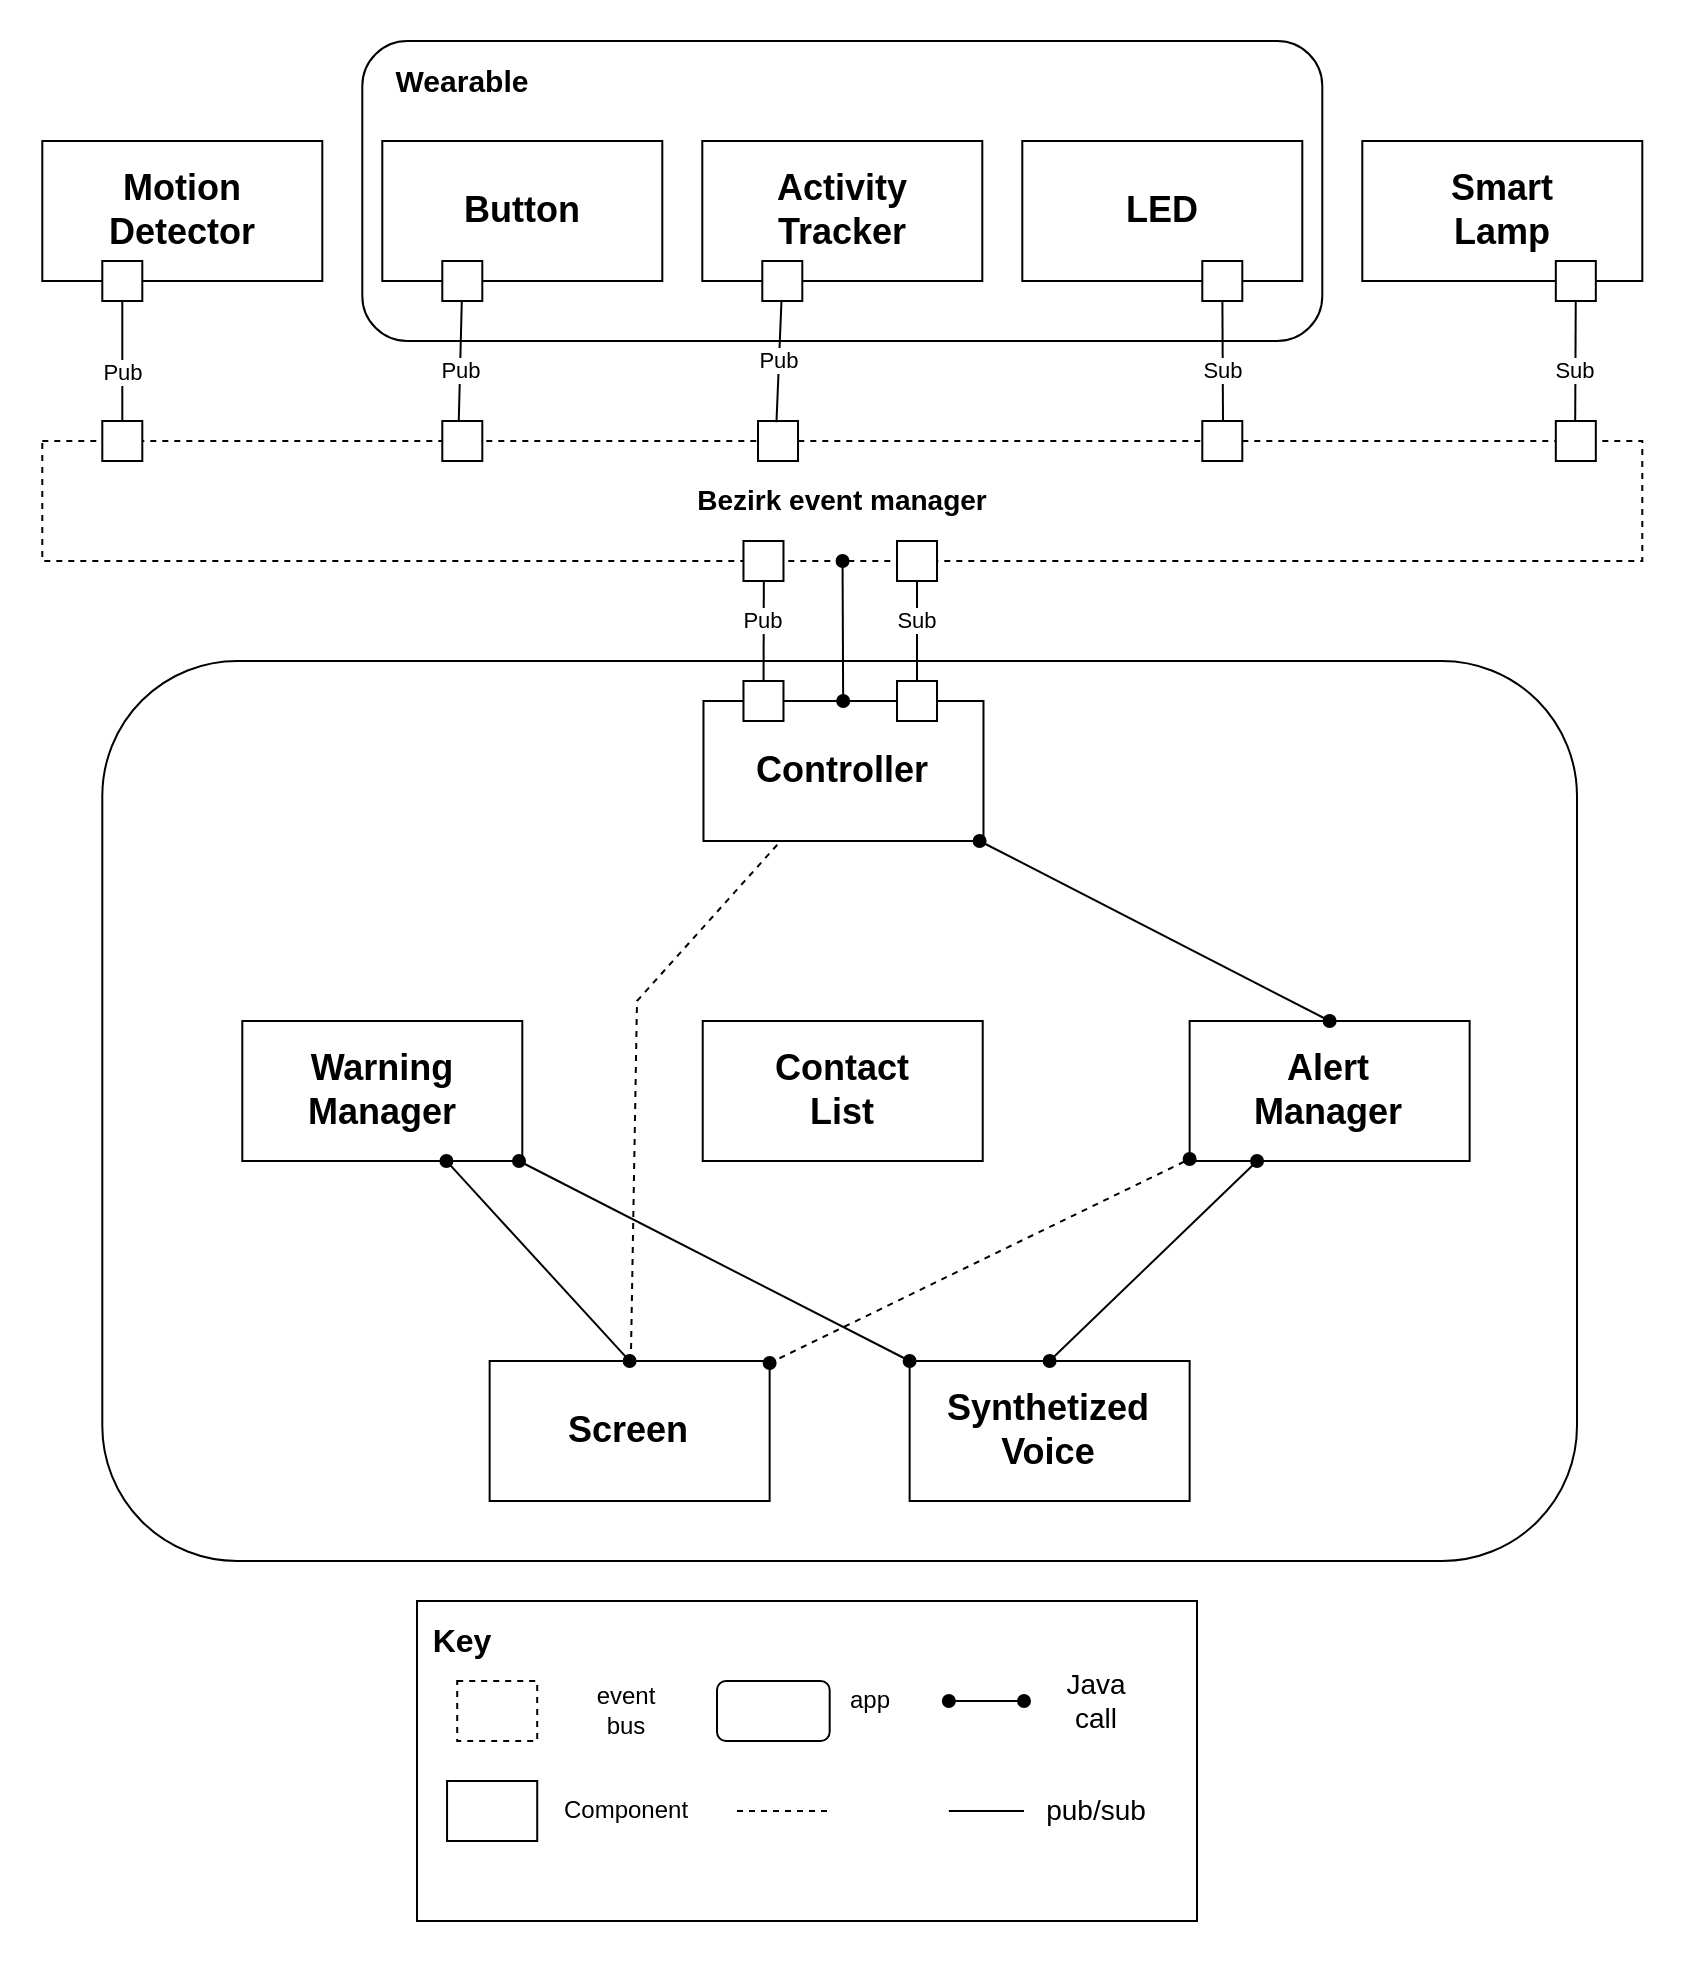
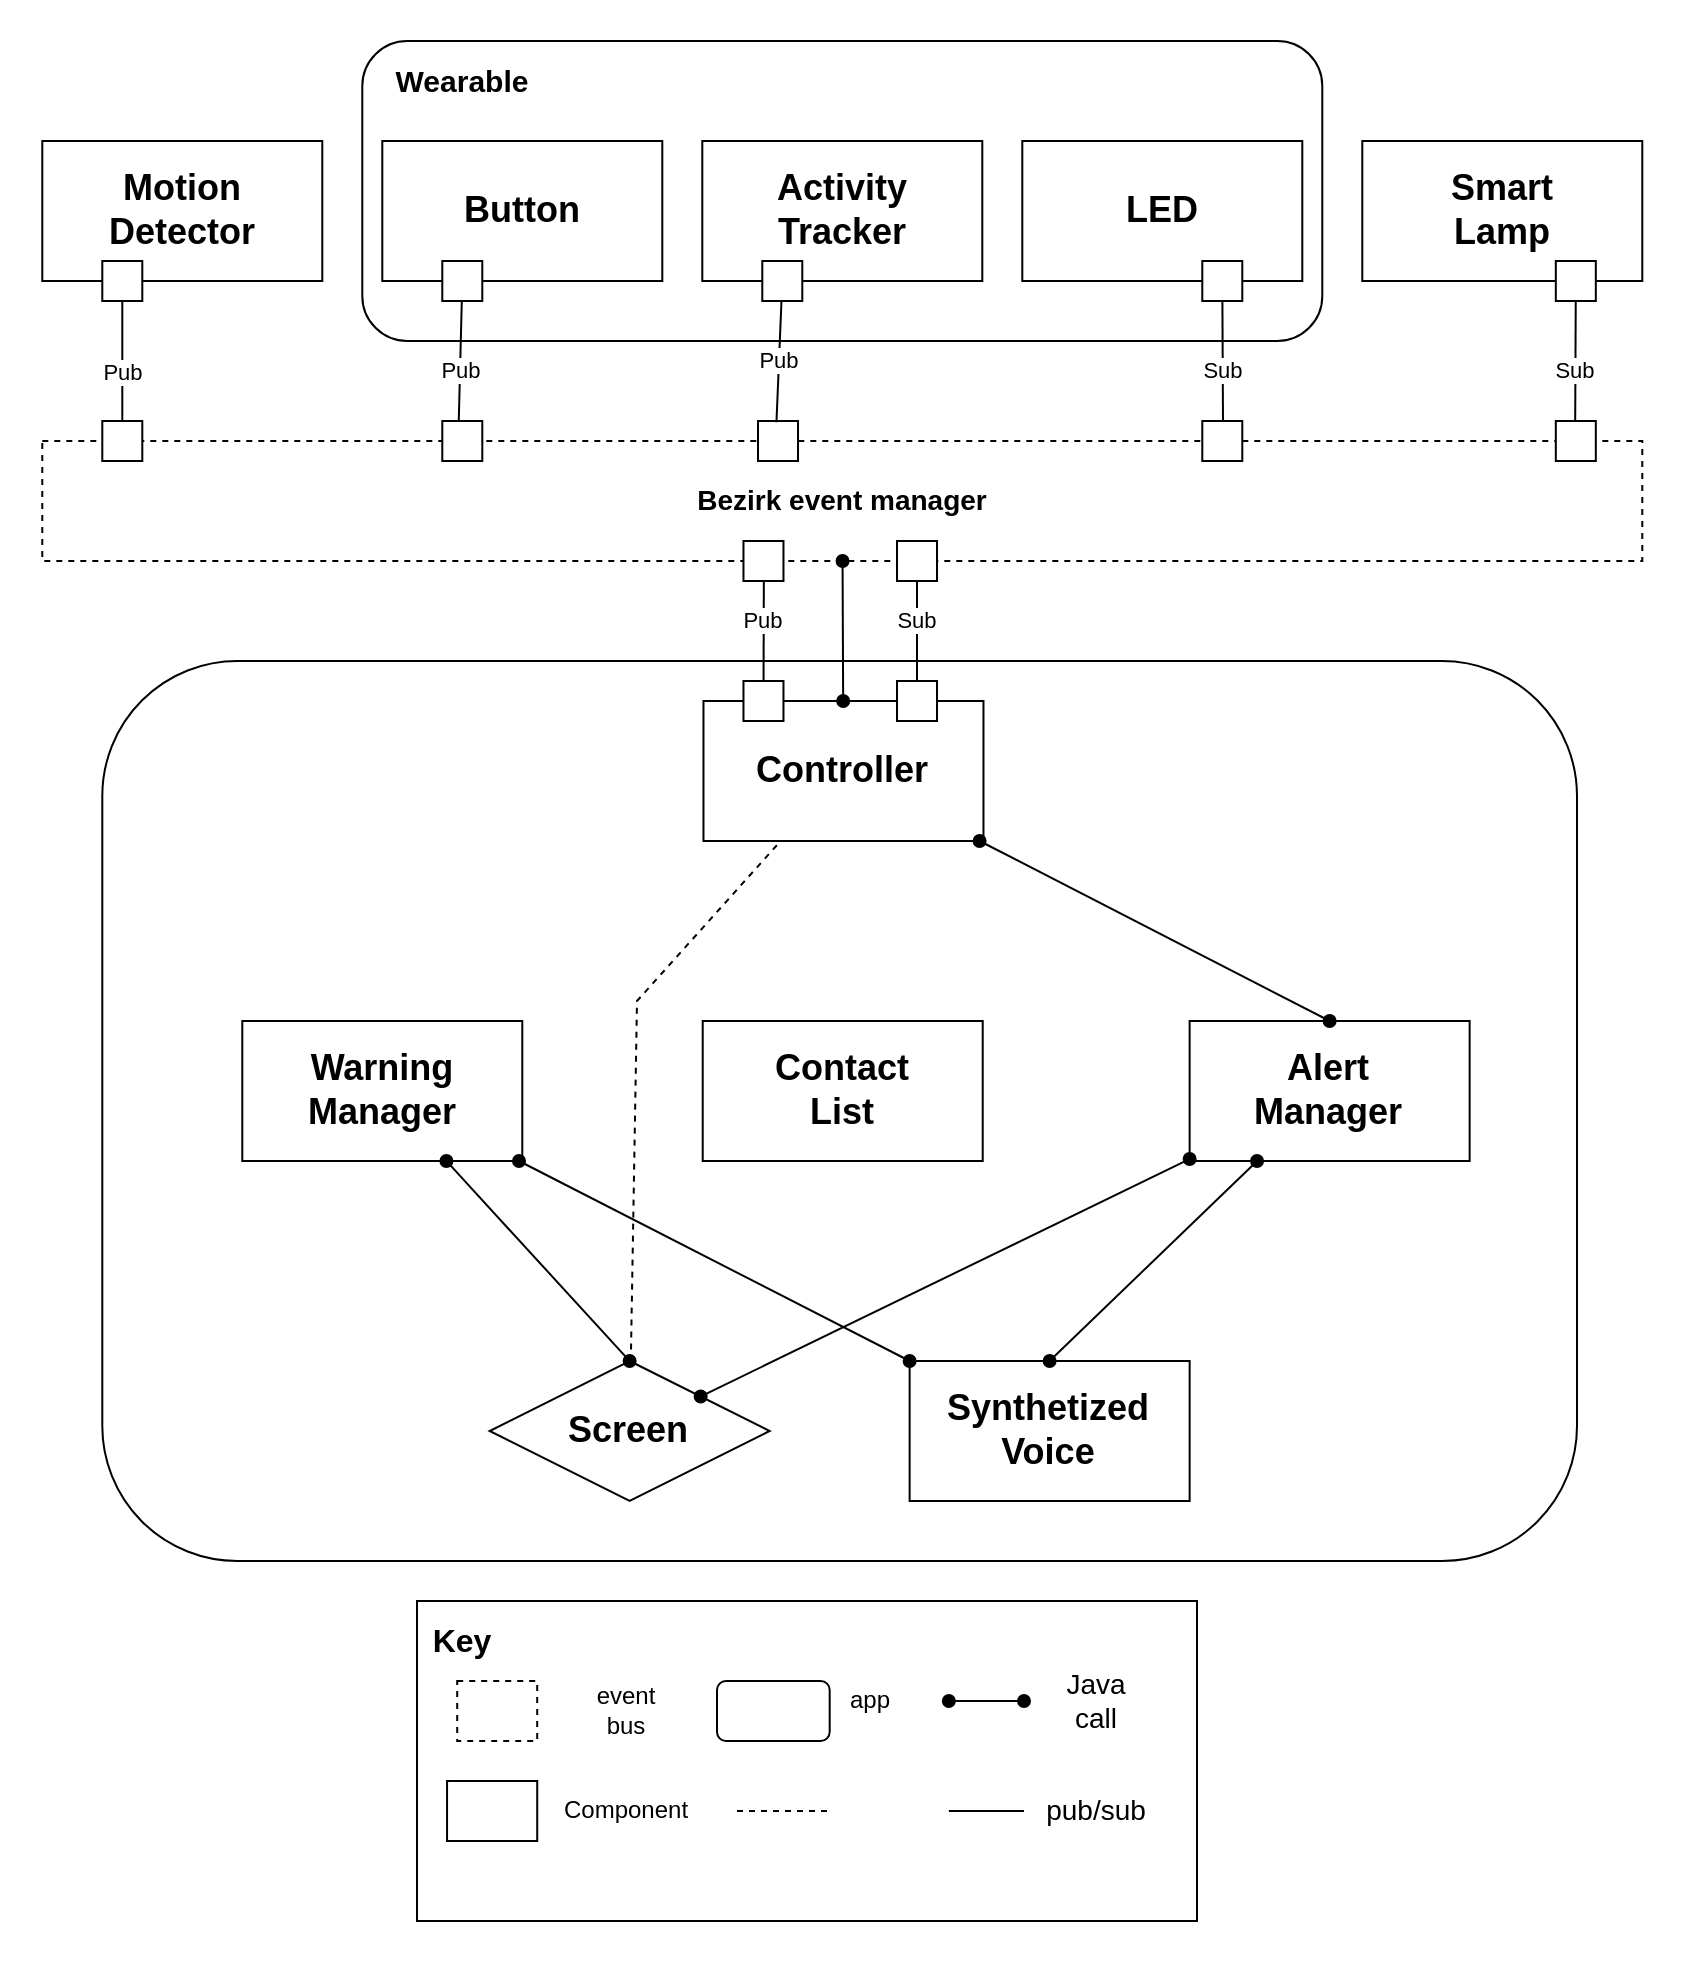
- <mxCell id="35" style="edgeStyle=none;rounded=0;orthogonalLoop=1;jettySize=auto;html=1;startArrow=oval;startFill=1;endArrow=oval;endFill=1;dashed=1;" edge="1" parent="1" source="7" target="5"><mxGeometry relative="1" as="geometry" /></mxCell>
+ <mxCell id="35" style="edgeStyle=none;rounded=0;orthogonalLoop=1;jettySize=auto;html=1;startArrow=oval;startFill=1;endArrow=oval;endFill=1;" edge="1" parent="1" source="7" target="5"><mxGeometry relative="1" as="geometry" /></mxCell>
- <mxCell id="5" value="&lt;span style=&quot;font-size: 18px&quot;&gt;&lt;b&gt;Screen&lt;/b&gt;&lt;/span&gt;" style="rounded=0;whiteSpace=wrap;html=1;" vertex="1" parent="1"><mxGeometry x="244.32" y="680" width="140" height="70" as="geometry" /></mxCell>
+ <mxCell id="5" value="&lt;span style=&quot;font-size: 18px&quot;&gt;&lt;b&gt;Screen&lt;/b&gt;&lt;/span&gt;" style="rhombus;whiteSpace=wrap;html=1;" vertex="1" parent="1"><mxGeometry x="244.32" y="680" width="140" height="70" as="geometry" /></mxCell>
